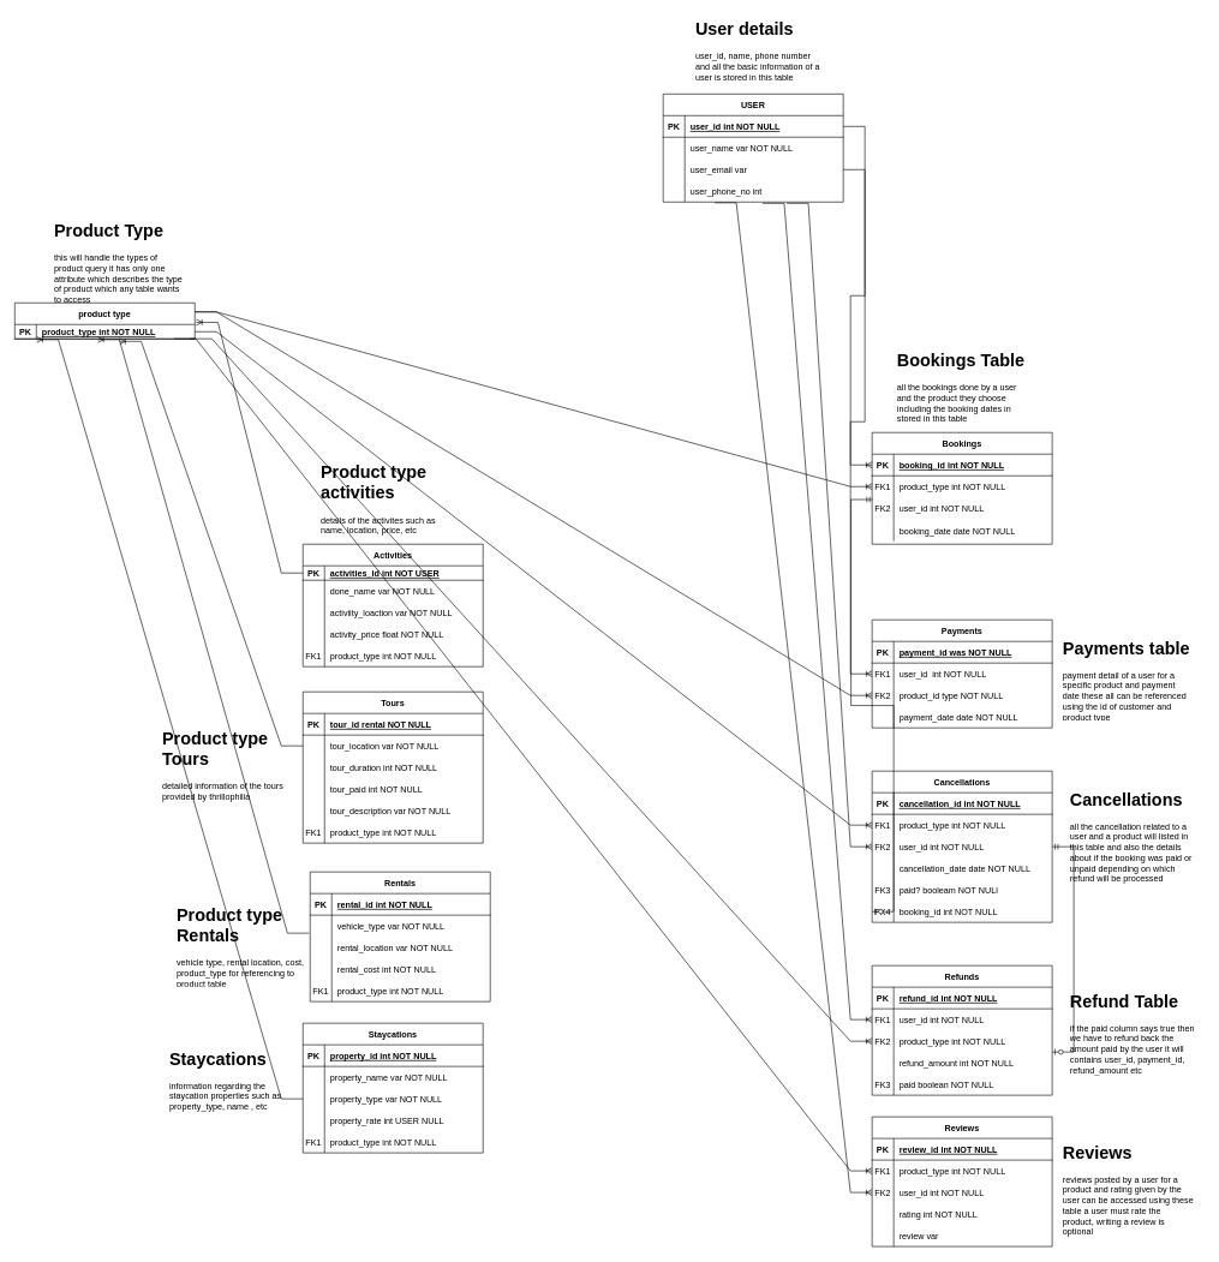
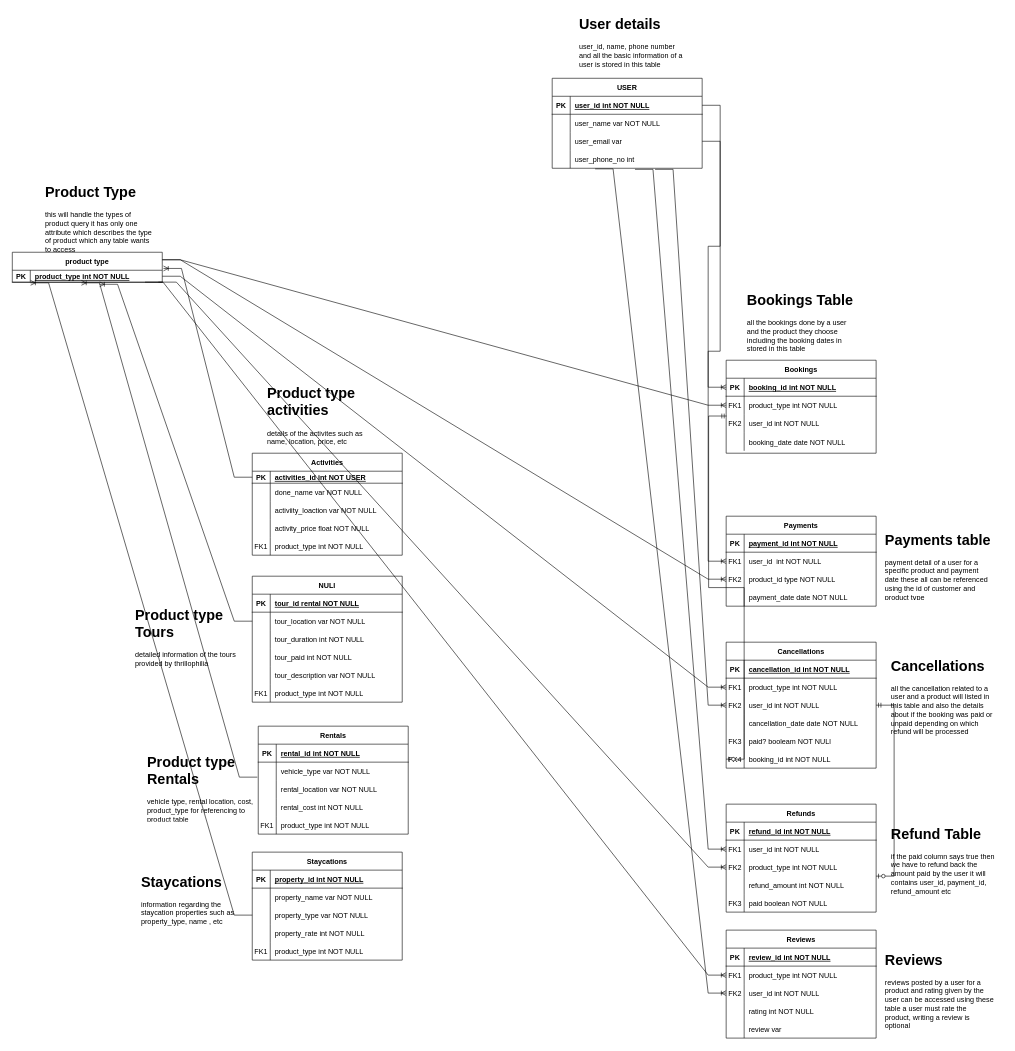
- <mxCell id="102" value="payment_id was NOT NULL" style="shape=partialRectangle;connectable=0;fillColor=none;top=0;left=0;bottom=0;right=0;align=left;spacingLeft=6;fontStyle=5;overflow=hidden;" vertex="1" parent="100"><mxGeometry x="30" width="220" height="30" as="geometry"><mxRectangle width="220" height="30" as="alternateBounds" /></mxGeometry></mxCell>
+ <mxCell id="102" value="payment_id int NOT NULL" style="shape=partialRectangle;connectable=0;fillColor=none;top=0;left=0;bottom=0;right=0;align=left;spacingLeft=6;fontStyle=5;overflow=hidden;" vertex="1" parent="100"><mxGeometry x="30" width="220" height="30" as="geometry"><mxRectangle width="220" height="30" as="alternateBounds" /></mxGeometry></mxCell>
- <mxCell id="31" value="Tours" style="shape=table;startSize=30;container=1;collapsible=1;childLayout=tableLayout;fixedRows=1;rowLines=0;fontStyle=1;align=center;resizeLast=1;" vertex="1" parent="1"><mxGeometry x="420" y="960" width="250" height="210" as="geometry" /></mxCell>
+ <mxCell id="31" value="NULl" style="shape=table;startSize=30;container=1;collapsible=1;childLayout=tableLayout;fixedRows=1;rowLines=0;fontStyle=1;align=center;resizeLast=1;" vertex="1" parent="1"><mxGeometry x="420" y="960" width="250" height="210" as="geometry" /></mxCell>
- <mxCell id="78" value="property_rate int USER NULL" style="shape=partialRectangle;connectable=0;fillColor=none;top=0;left=0;bottom=0;right=0;align=left;spacingLeft=6;overflow=hidden;" vertex="1" parent="76"><mxGeometry x="30" width="220" height="30" as="geometry"><mxRectangle width="220" height="30" as="alternateBounds" /></mxGeometry></mxCell>
+ <mxCell id="78" value="property_rate int NOT NULL" style="shape=partialRectangle;connectable=0;fillColor=none;top=0;left=0;bottom=0;right=0;align=left;spacingLeft=6;overflow=hidden;" vertex="1" parent="76"><mxGeometry x="30" width="220" height="30" as="geometry"><mxRectangle width="220" height="30" as="alternateBounds" /></mxGeometry></mxCell>
